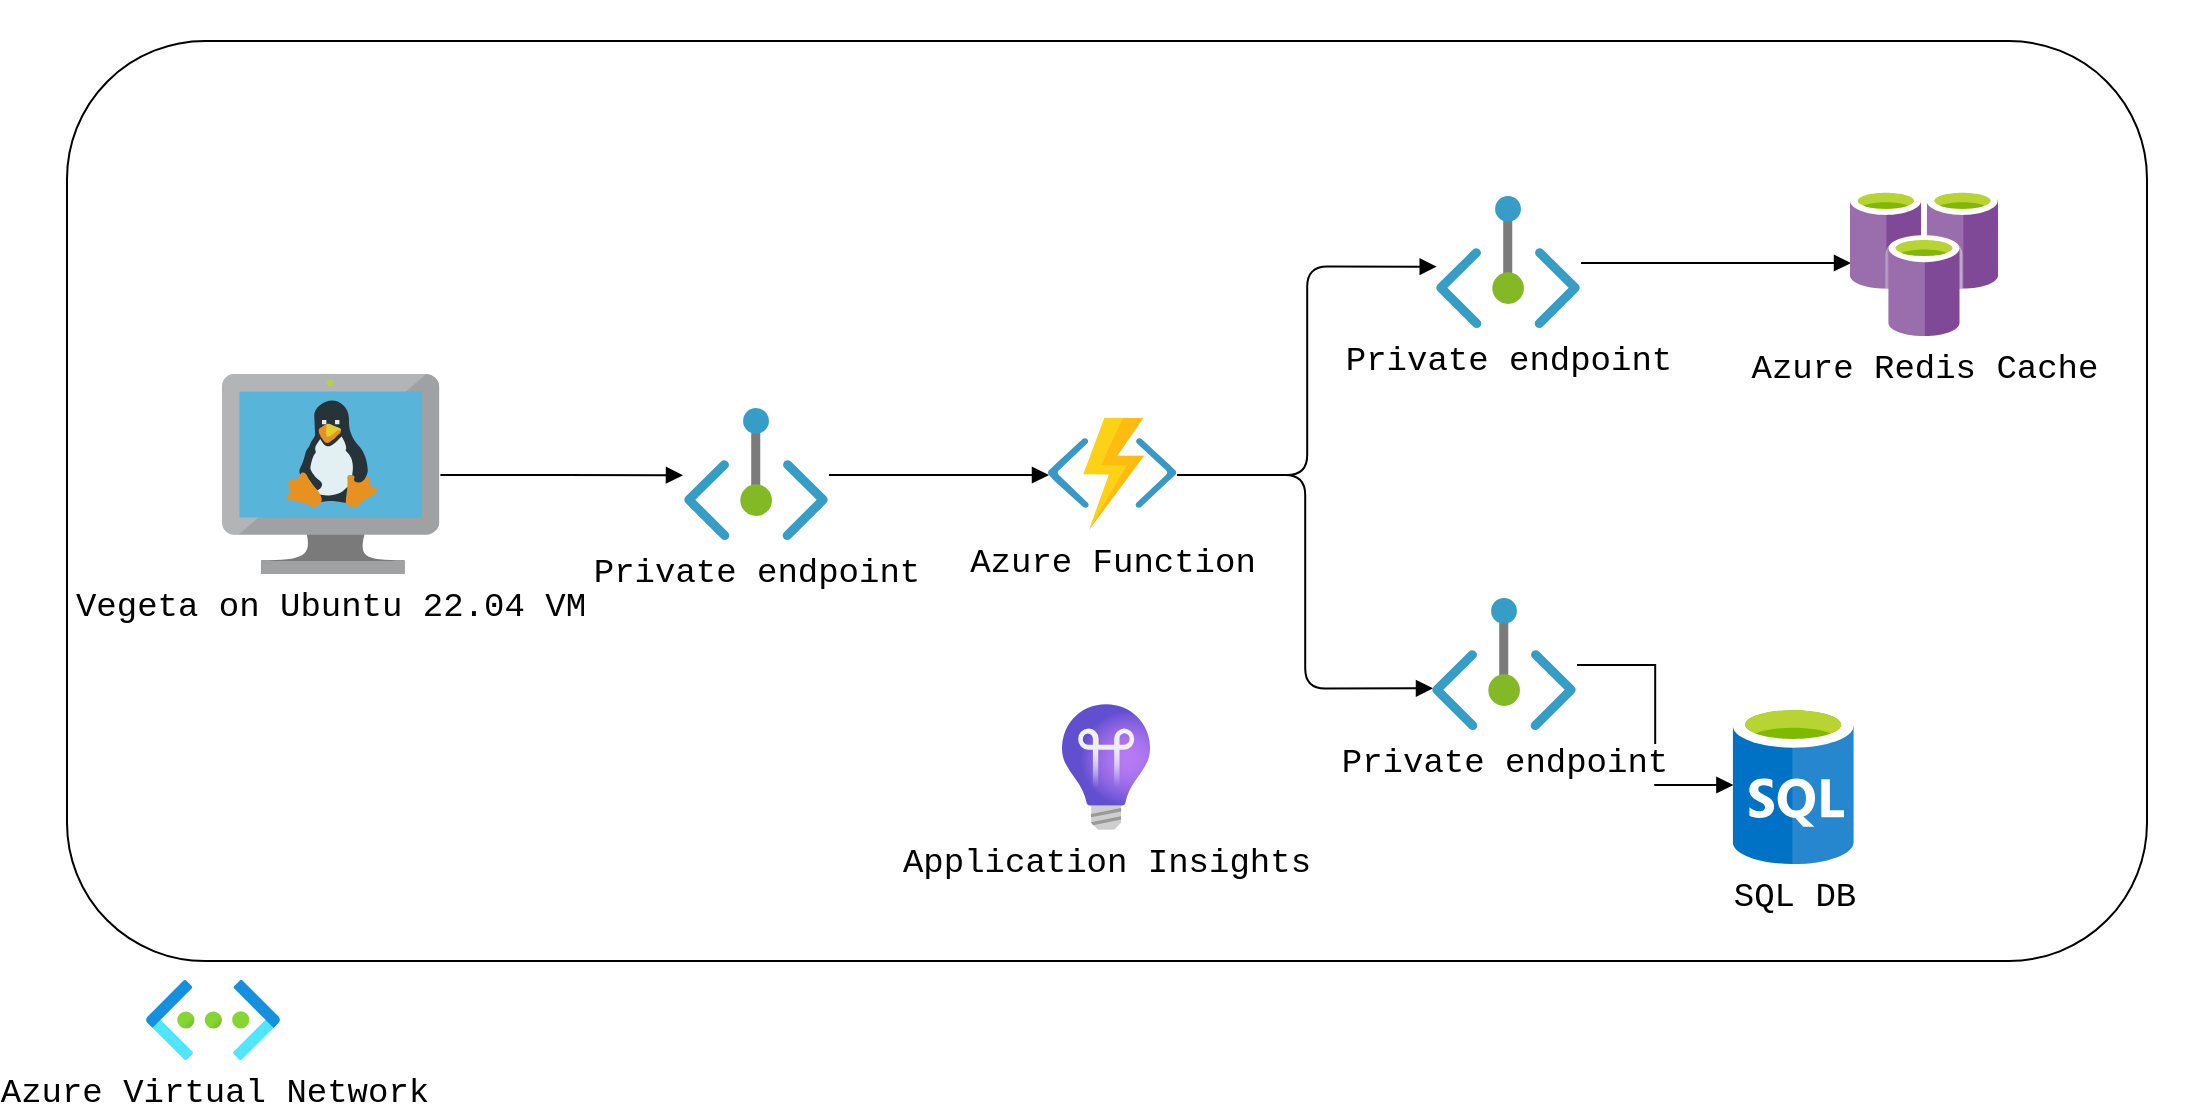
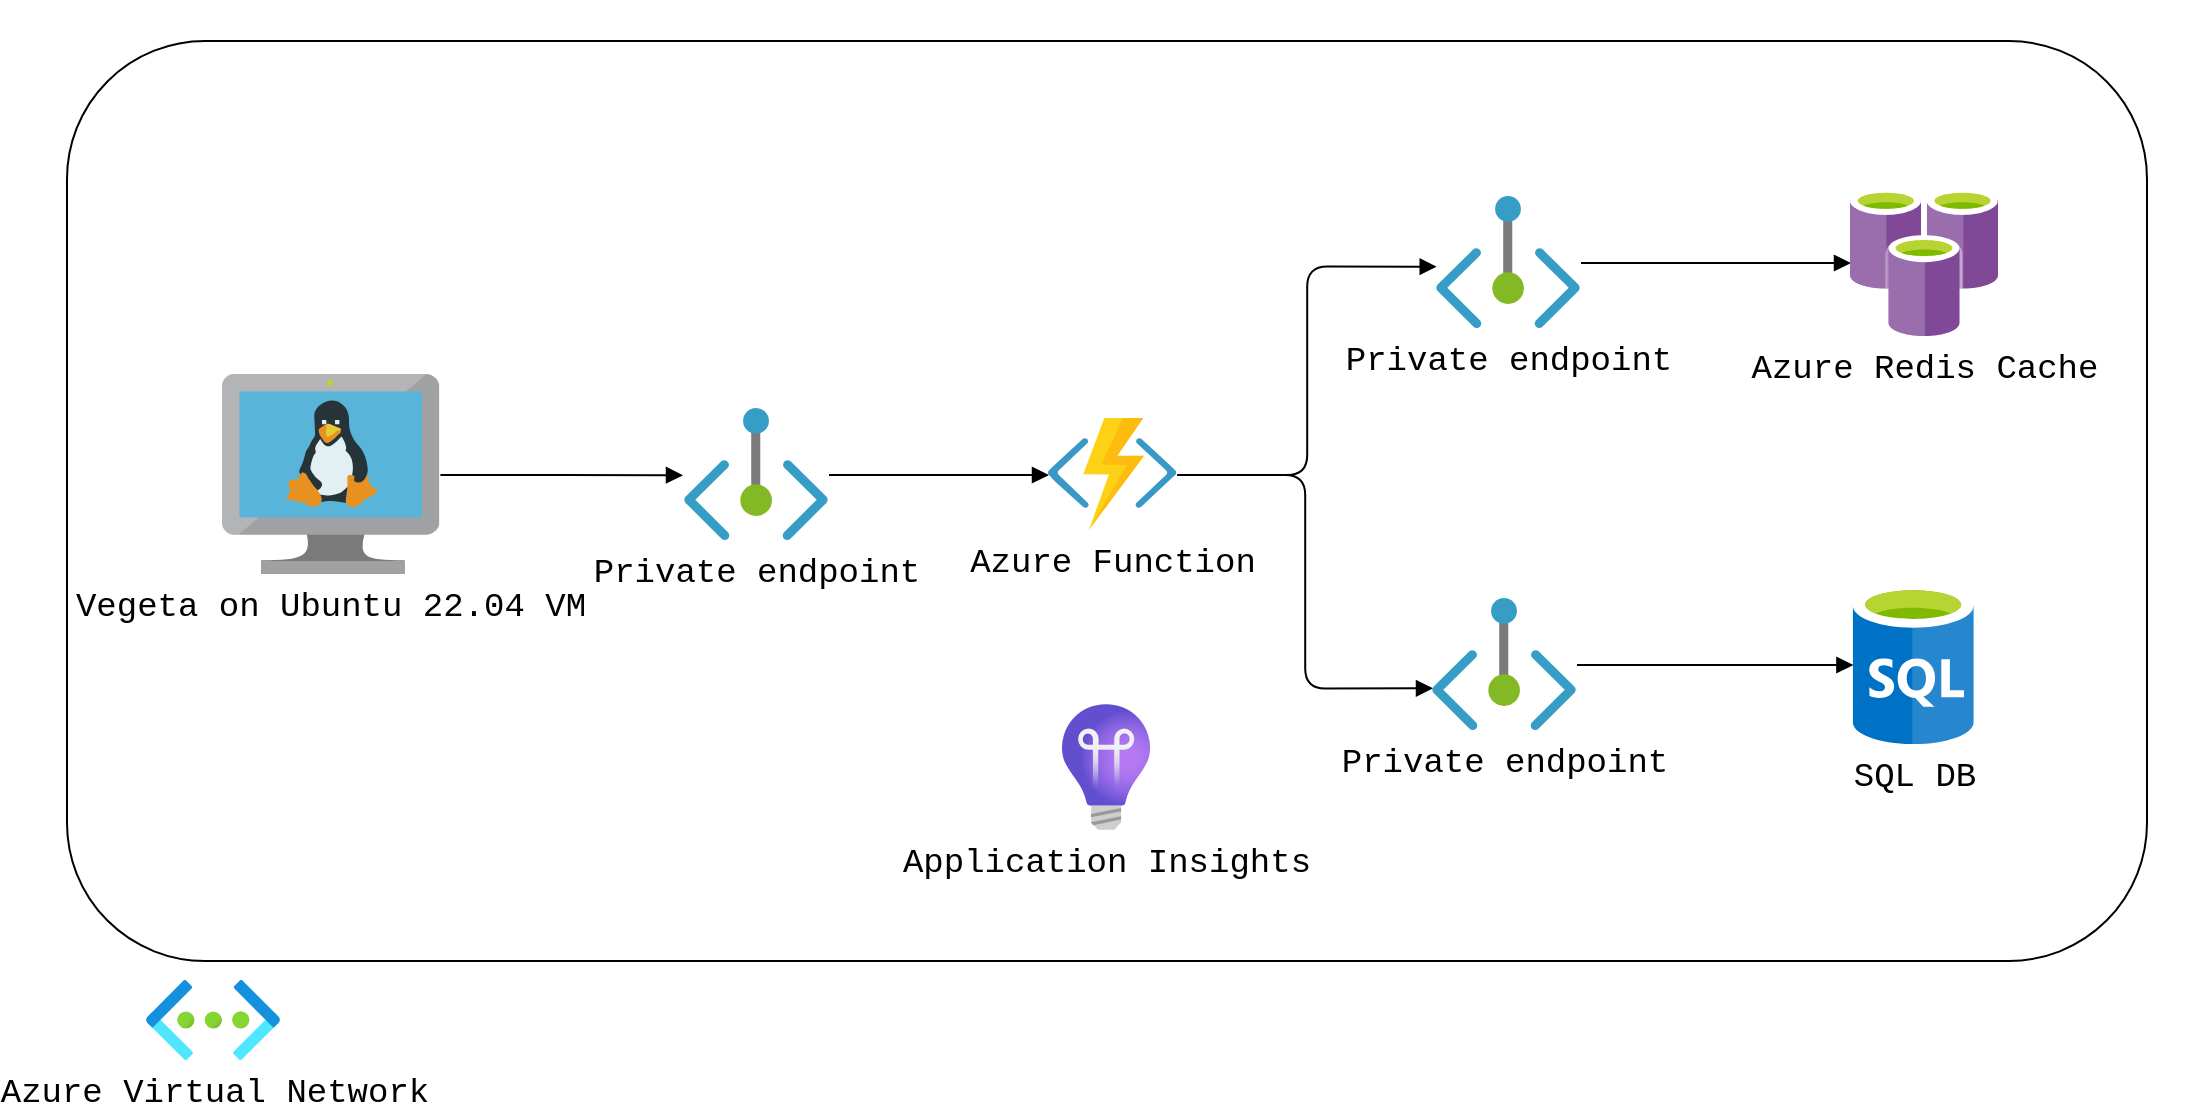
- <mxCell id="8" value="SQL DB" style="sketch=0;aspect=fixed;html=1;points=[];align=center;image;fontSize=17;image=img/lib/mscae/SQL_Database_generic.svg;fontFamily=Courier New;" parent="1" vertex="1"><mxGeometry x="853.2" y="352" width="60.8" height="80" as="geometry" /></mxCell>
+ <mxCell id="8" value="SQL DB" style="sketch=0;aspect=fixed;html=1;points=[];align=center;image;fontSize=17;image=img/lib/mscae/SQL_Database_generic.svg;fontFamily=Courier New;" parent="1" vertex="1"><mxGeometry x="913.2" y="292" width="60.8" height="80" as="geometry" /></mxCell>
